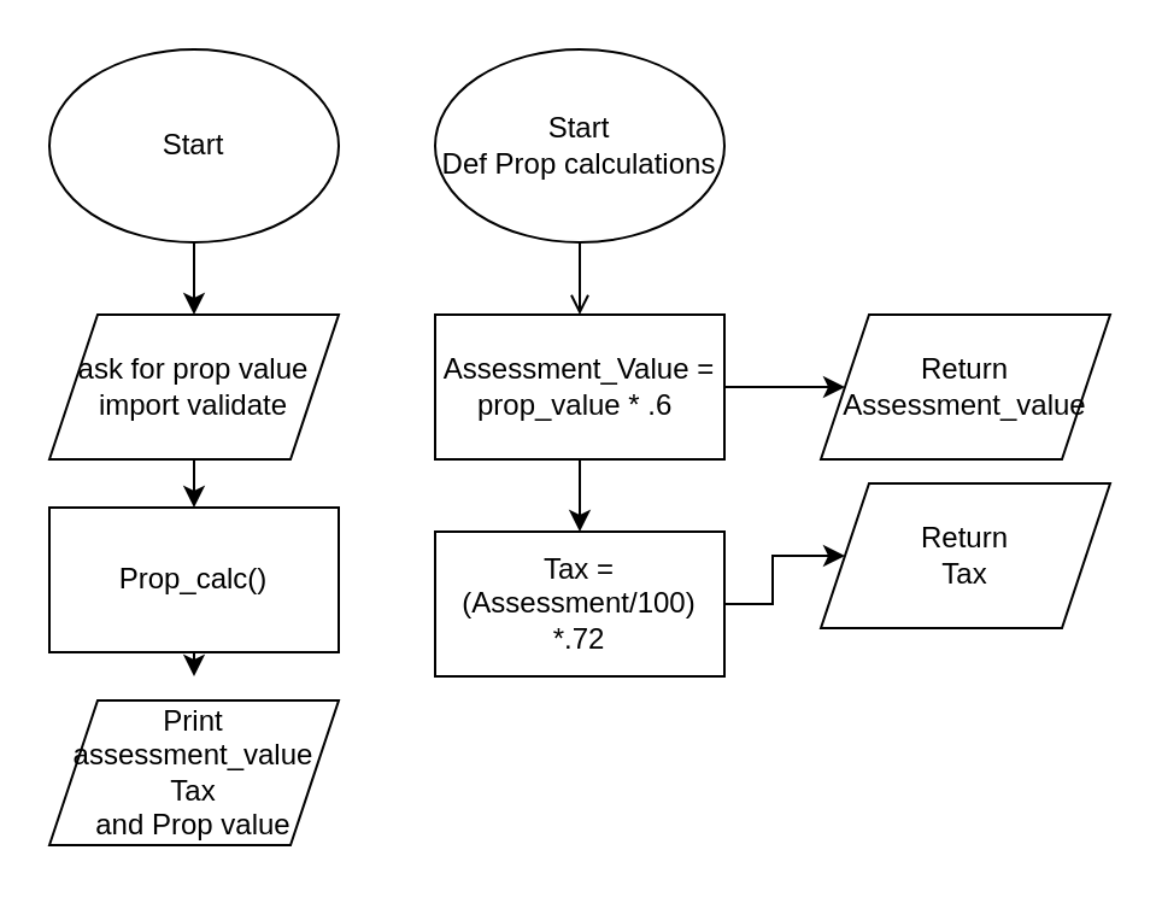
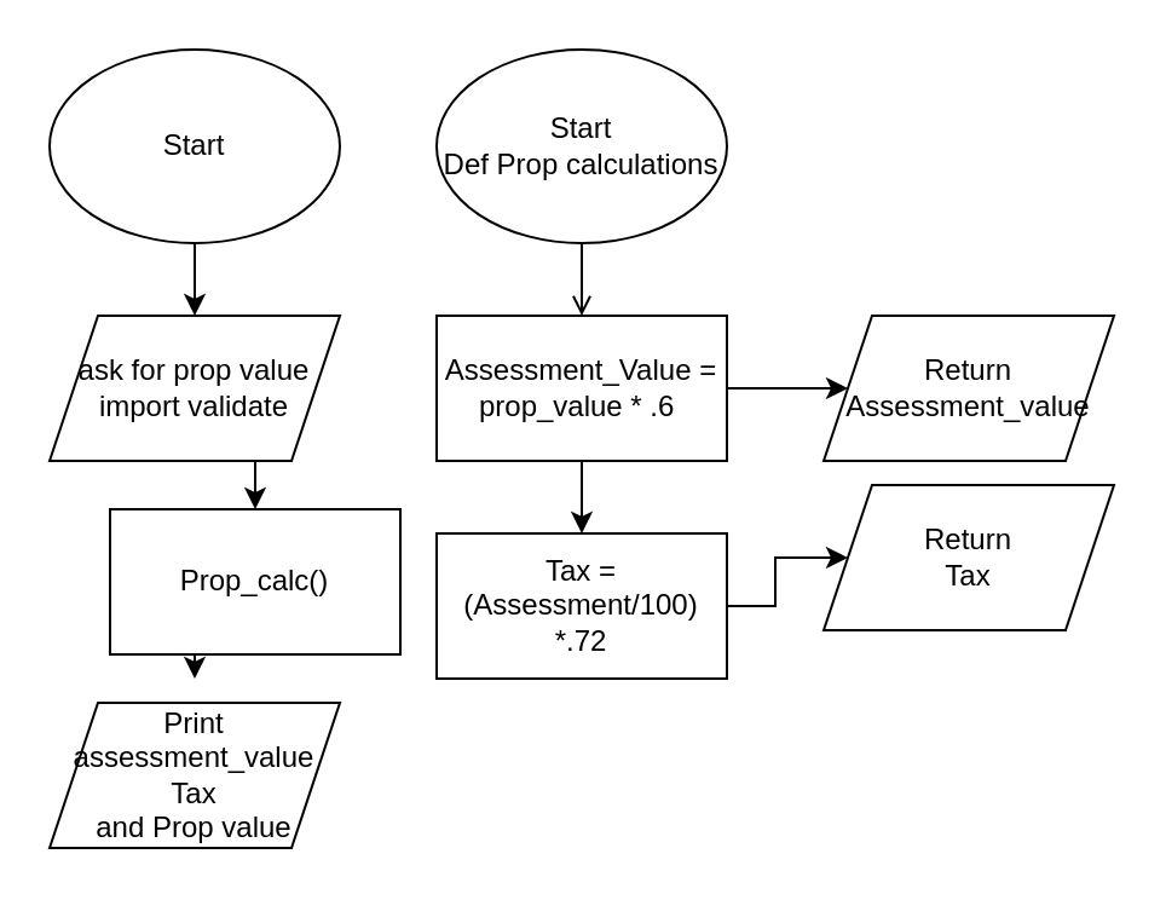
- <mxCell id="16" value="Prop_calc()" style="rounded=0;whiteSpace=wrap;html=1;" vertex="1" parent="1"><mxGeometry x="20" y="210" width="120" height="60" as="geometry" /></mxCell>
+ <mxCell id="16" value="Prop_calc()" style="rounded=0;whiteSpace=wrap;html=1;" vertex="1" parent="1"><mxGeometry x="45" y="210" width="120" height="60" as="geometry" /></mxCell>
